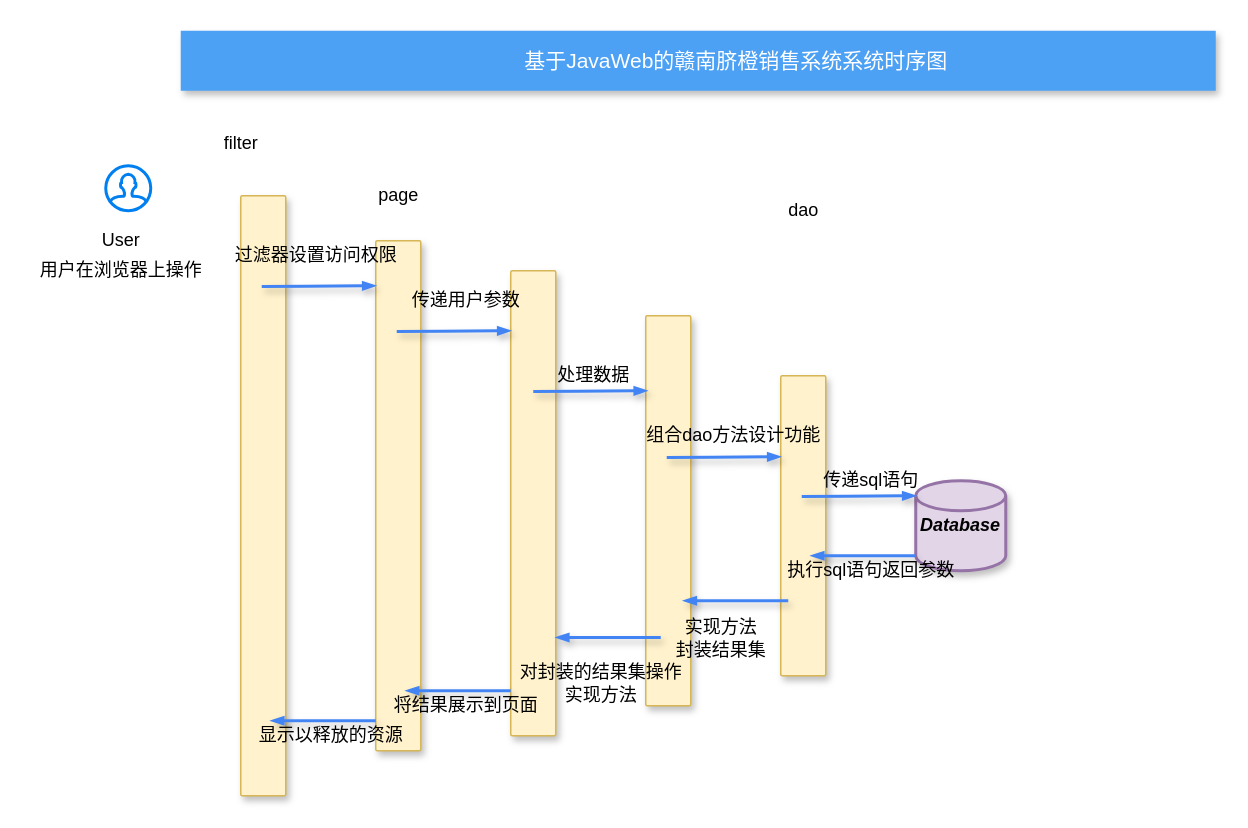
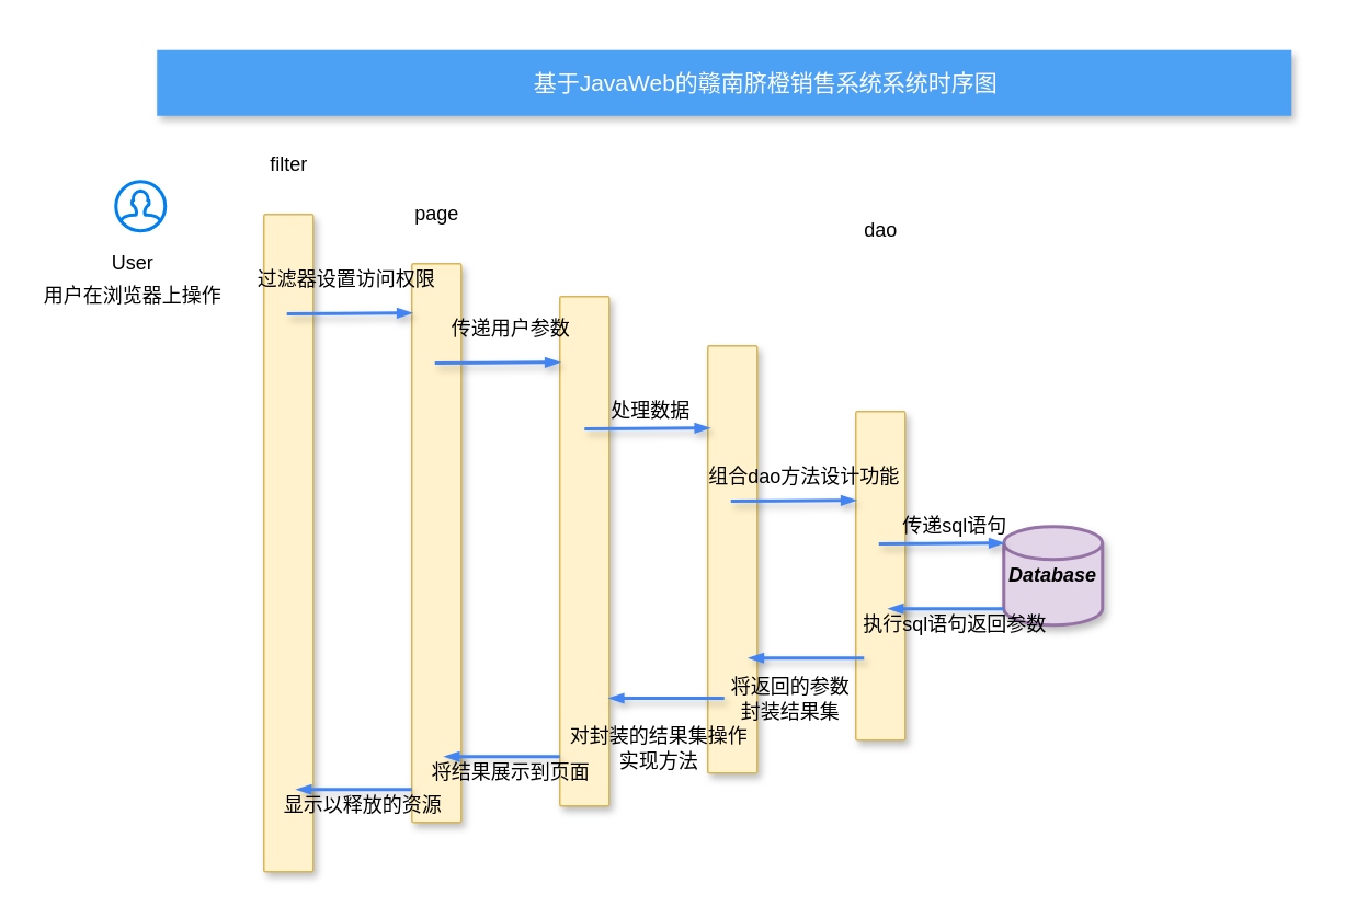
- <mxCell id="2" value="基于JavaWeb的赣南脐橙销售系统系统时序图" style="fillColor=#4DA1F5;strokeColor=none;shadow=1;gradientColor=none;fontSize=14;align=center;spacingLeft=50;fontColor=#ffffff;html=1;" parent="1" vertex="1"><mxGeometry x="120" y="20" width="690" height="40" as="geometry" /></mxCell>
+ <mxCell id="2" value="基于JavaWeb的赣南脐橙销售系统系统时序图" style="fillColor=#4DA1F5;strokeColor=none;shadow=1;gradientColor=none;fontSize=14;align=center;spacingLeft=50;fontColor=#ffffff;html=1;" parent="1" vertex="1"><mxGeometry x="95" y="30" width="690" height="40" as="geometry" /></mxCell>
- <mxCell id="16" value="filter" style="text;html=1;align=center;verticalAlign=middle;resizable=0;points=[];autosize=1;strokeColor=none;fillColor=none;shadow=1;" vertex="1" parent="1"><mxGeometry x="140" y="85" width="40" height="20" as="geometry" /></mxCell>
+ <mxCell id="16" value="filter" style="text;html=1;align=center;verticalAlign=middle;resizable=0;points=[];autosize=1;strokeColor=none;fillColor=none;shadow=1;" vertex="1" parent="1"><mxGeometry x="155" y="90" width="40" height="20" as="geometry" /></mxCell>
- <mxCell id="30" value="实现方法&lt;br&gt;封装结果集" style="text;html=1;align=center;verticalAlign=middle;resizable=0;points=[];autosize=1;strokeColor=none;fillColor=none;shadow=1;" vertex="1" parent="1"><mxGeometry x="435" y="410" width="90" height="30" as="geometry" /></mxCell>
+ <mxCell id="30" value="将返回的参数&lt;br&gt;封装结果集" style="text;html=1;align=center;verticalAlign=middle;resizable=0;points=[];autosize=1;strokeColor=none;fillColor=none;shadow=1;" vertex="1" parent="1"><mxGeometry x="435" y="410" width="90" height="30" as="geometry" /></mxCell>
